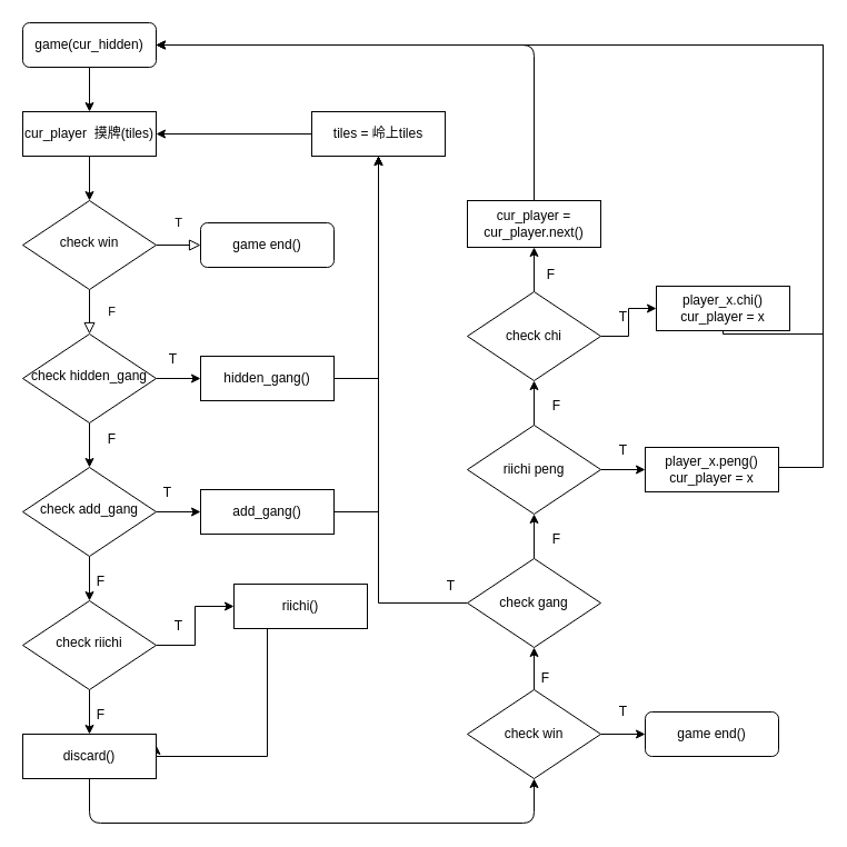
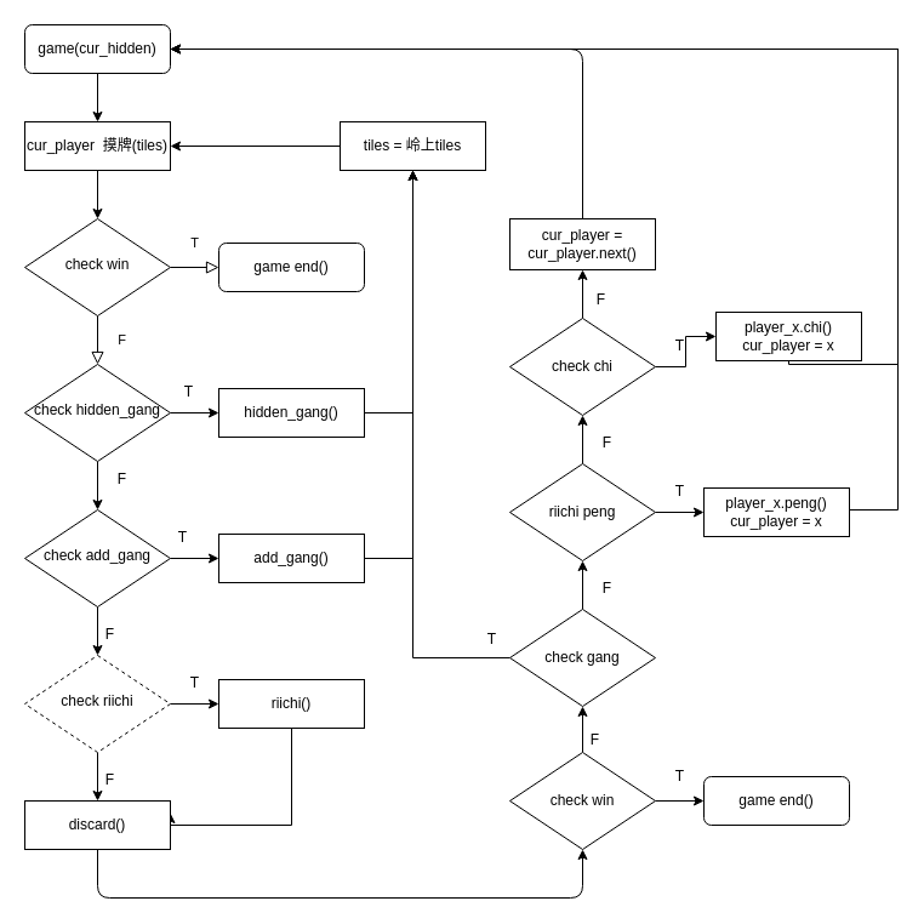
- <mxCell id="28" value="riichi()" style="rounded=0;whiteSpace=wrap;html=1;" parent="1" vertex="1"><mxGeometry x="210" y="525" width="120" height="40" as="geometry" /></mxCell>
+ <mxCell id="28" value="riichi()" style="rounded=0;whiteSpace=wrap;html=1;" parent="1" vertex="1"><mxGeometry x="180" y="560" width="120" height="40" as="geometry" /></mxCell>
- <mxCell id="25" value="check riichi" style="rhombus;whiteSpace=wrap;html=1;shadow=0;fontFamily=Helvetica;fontSize=12;align=center;strokeWidth=1;spacing=6;spacingTop=-4;" parent="1" vertex="1"><mxGeometry x="20" y="540" width="120" height="80" as="geometry" /></mxCell>
+ <mxCell id="25" value="check riichi" style="rhombus;whiteSpace=wrap;html=1;shadow=0;fontFamily=Helvetica;fontSize=12;align=center;strokeWidth=1;spacing=6;spacingTop=-4;dashed=1;" parent="1" vertex="1"><mxGeometry x="20" y="540" width="120" height="80" as="geometry" /></mxCell>
